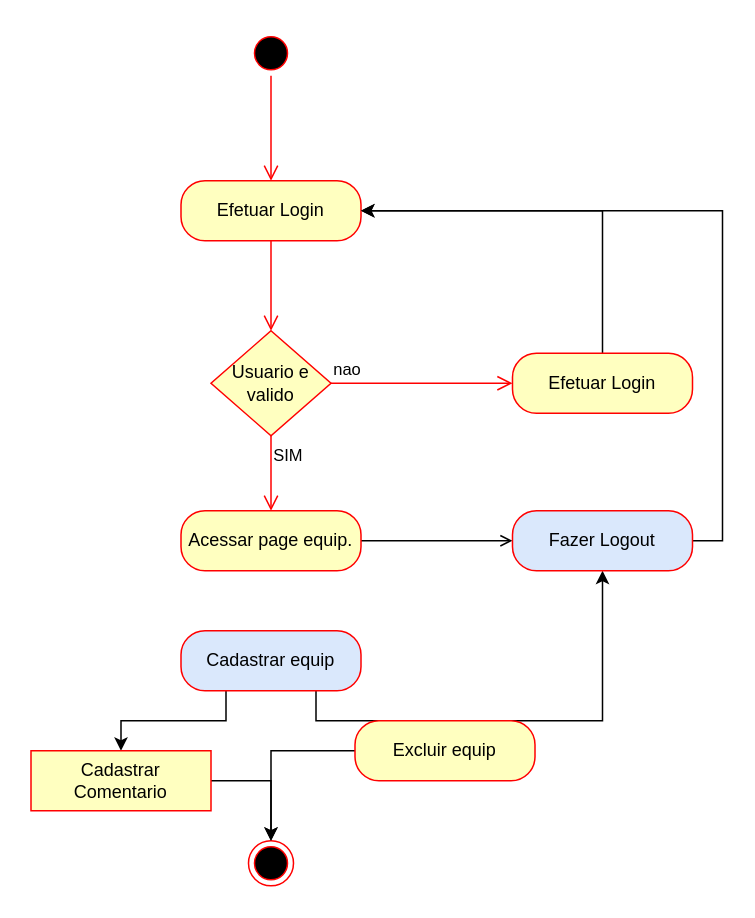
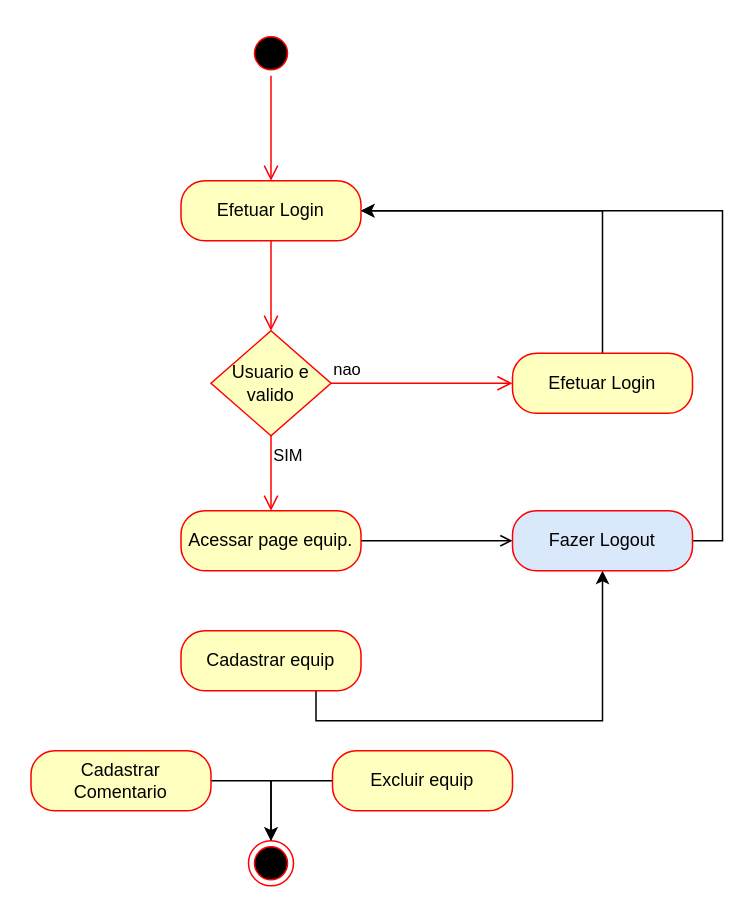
- <mxCell id="16" value="Cadastrar equip" style="rounded=1;whiteSpace=wrap;html=1;arcSize=40;fontColor=#000000;fillColor=#dae8fc;strokeColor=#ff0000;" vertex="1" parent="1"><mxGeometry x="120" y="420" width="120" height="40" as="geometry" /></mxCell>
+ <mxCell id="16" value="Cadastrar equip" style="rounded=1;whiteSpace=wrap;html=1;arcSize=40;fontColor=#000000;fillColor=#ffffc0;strokeColor=#ff0000;" vertex="1" parent="1"><mxGeometry x="120" y="420" width="120" height="40" as="geometry" /></mxCell>
- <mxCell id="14" style="edgeStyle=orthogonalEdgeStyle;rounded=0;orthogonalLoop=1;jettySize=auto;html=1;exitX=0.25;exitY=1;exitDx=0;exitDy=0;" edge="1" parent="1" source="16" target="20"><mxGeometry relative="1" as="geometry" /></mxCell>
- <mxCell id="18" value="Excluir equip" style="rounded=1;whiteSpace=wrap;html=1;arcSize=40;fontColor=#000000;fillColor=#ffffc0;strokeColor=#ff0000;" vertex="1" parent="1"><mxGeometry x="236" y="480" width="120" height="40" as="geometry" /></mxCell>
+ <mxCell id="18" value="Excluir equip" style="rounded=1;whiteSpace=wrap;html=1;arcSize=40;fontColor=#000000;fillColor=#ffffc0;strokeColor=#ff0000;" vertex="1" parent="1"><mxGeometry x="221" y="500" width="120" height="40" as="geometry" /></mxCell>
- <mxCell id="20" value="Cadastrar Comentario" style="whiteSpace=wrap;html=1;arcSize=40;fontColor=#000000;fillColor=#ffffc0;strokeColor=#ff0000;rounded=0;" vertex="1" parent="1"><mxGeometry x="20" y="500" width="120" height="40" as="geometry" /></mxCell>
+ <mxCell id="20" value="Cadastrar Comentario" style="rounded=1;whiteSpace=wrap;html=1;arcSize=40;fontColor=#000000;fillColor=#ffffc0;strokeColor=#ff0000;" vertex="1" parent="1"><mxGeometry x="20" y="500" width="120" height="40" as="geometry" /></mxCell>
